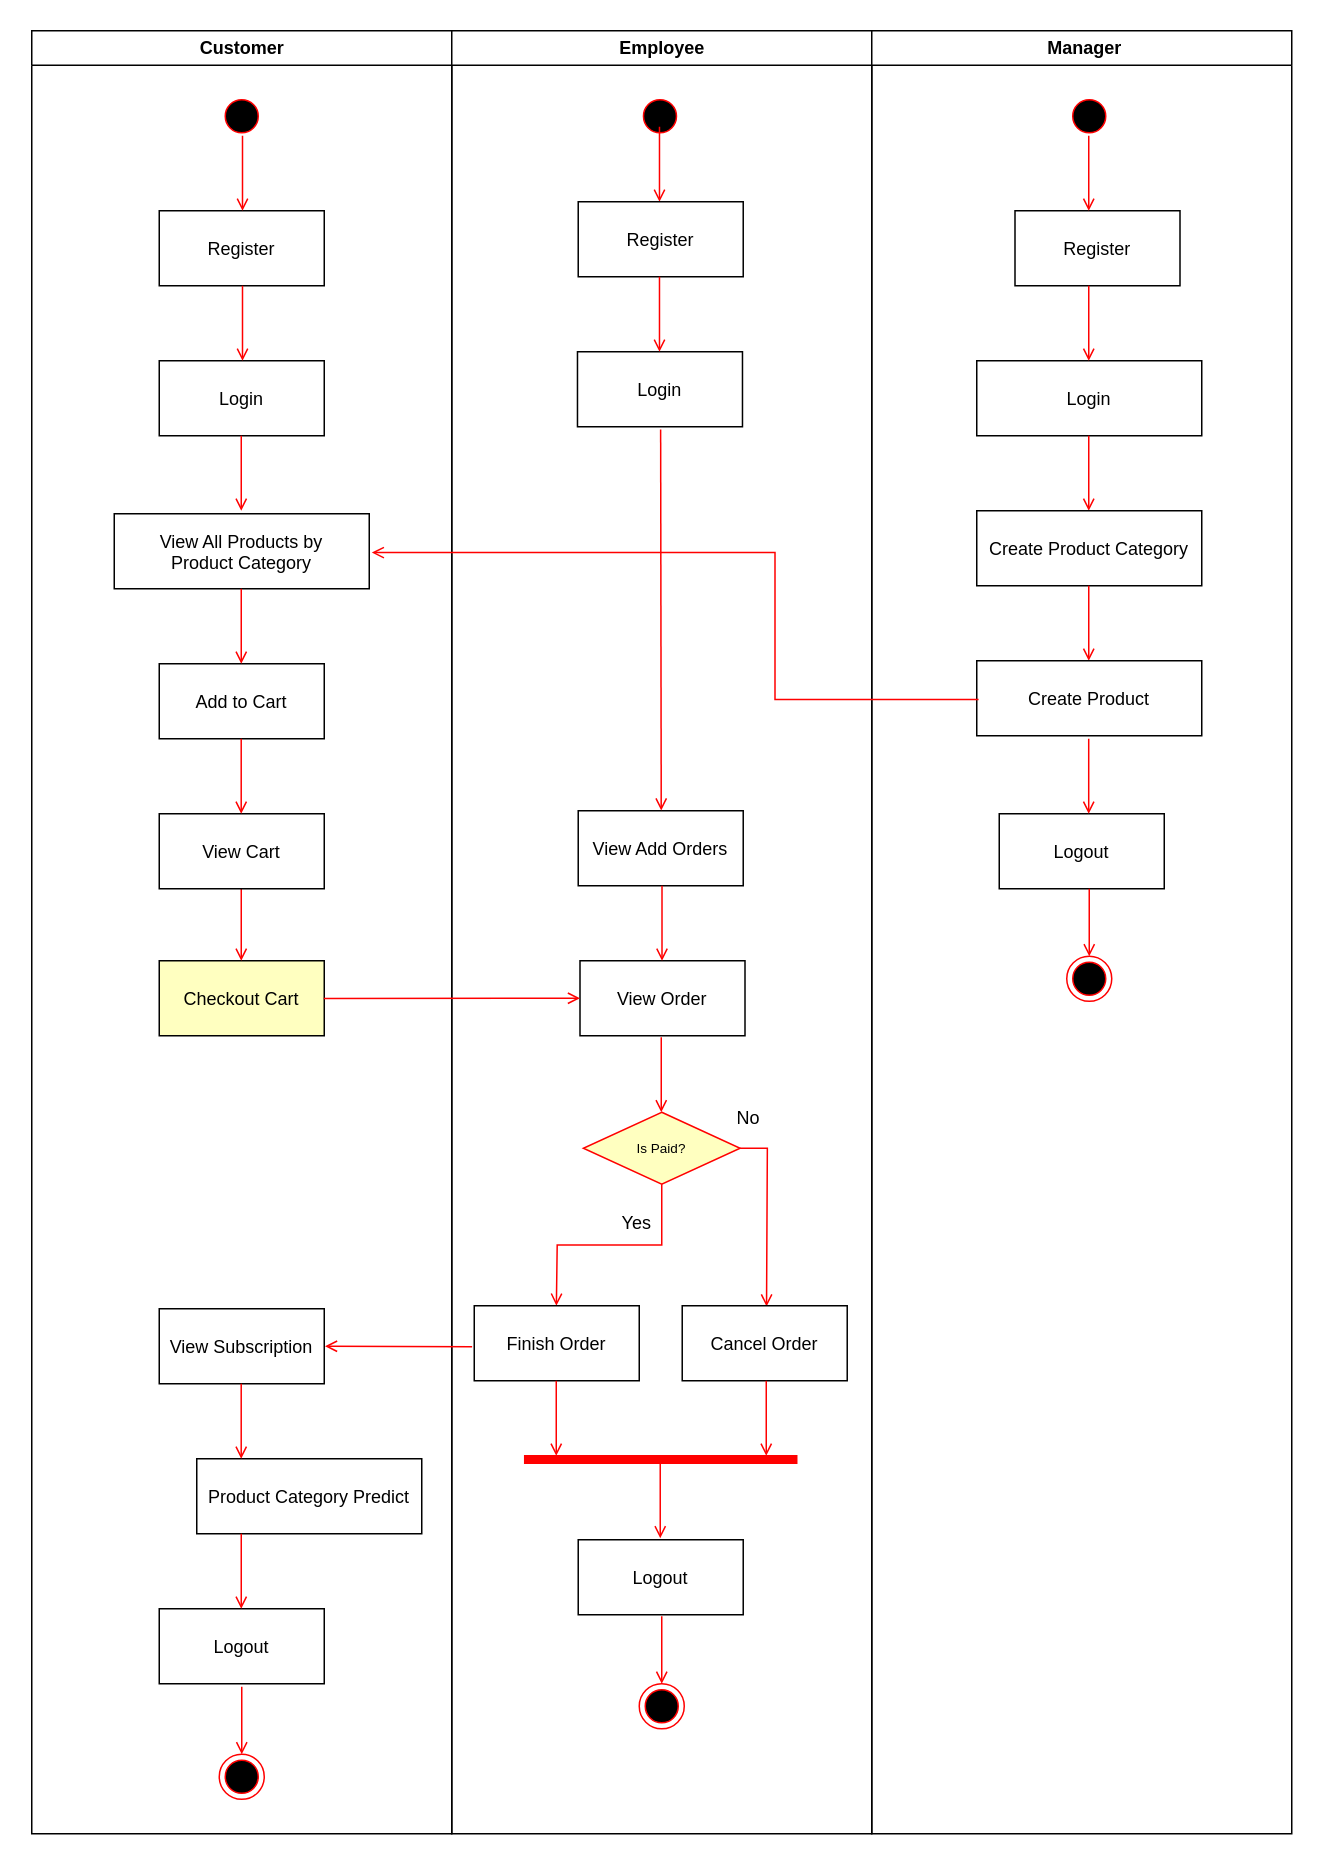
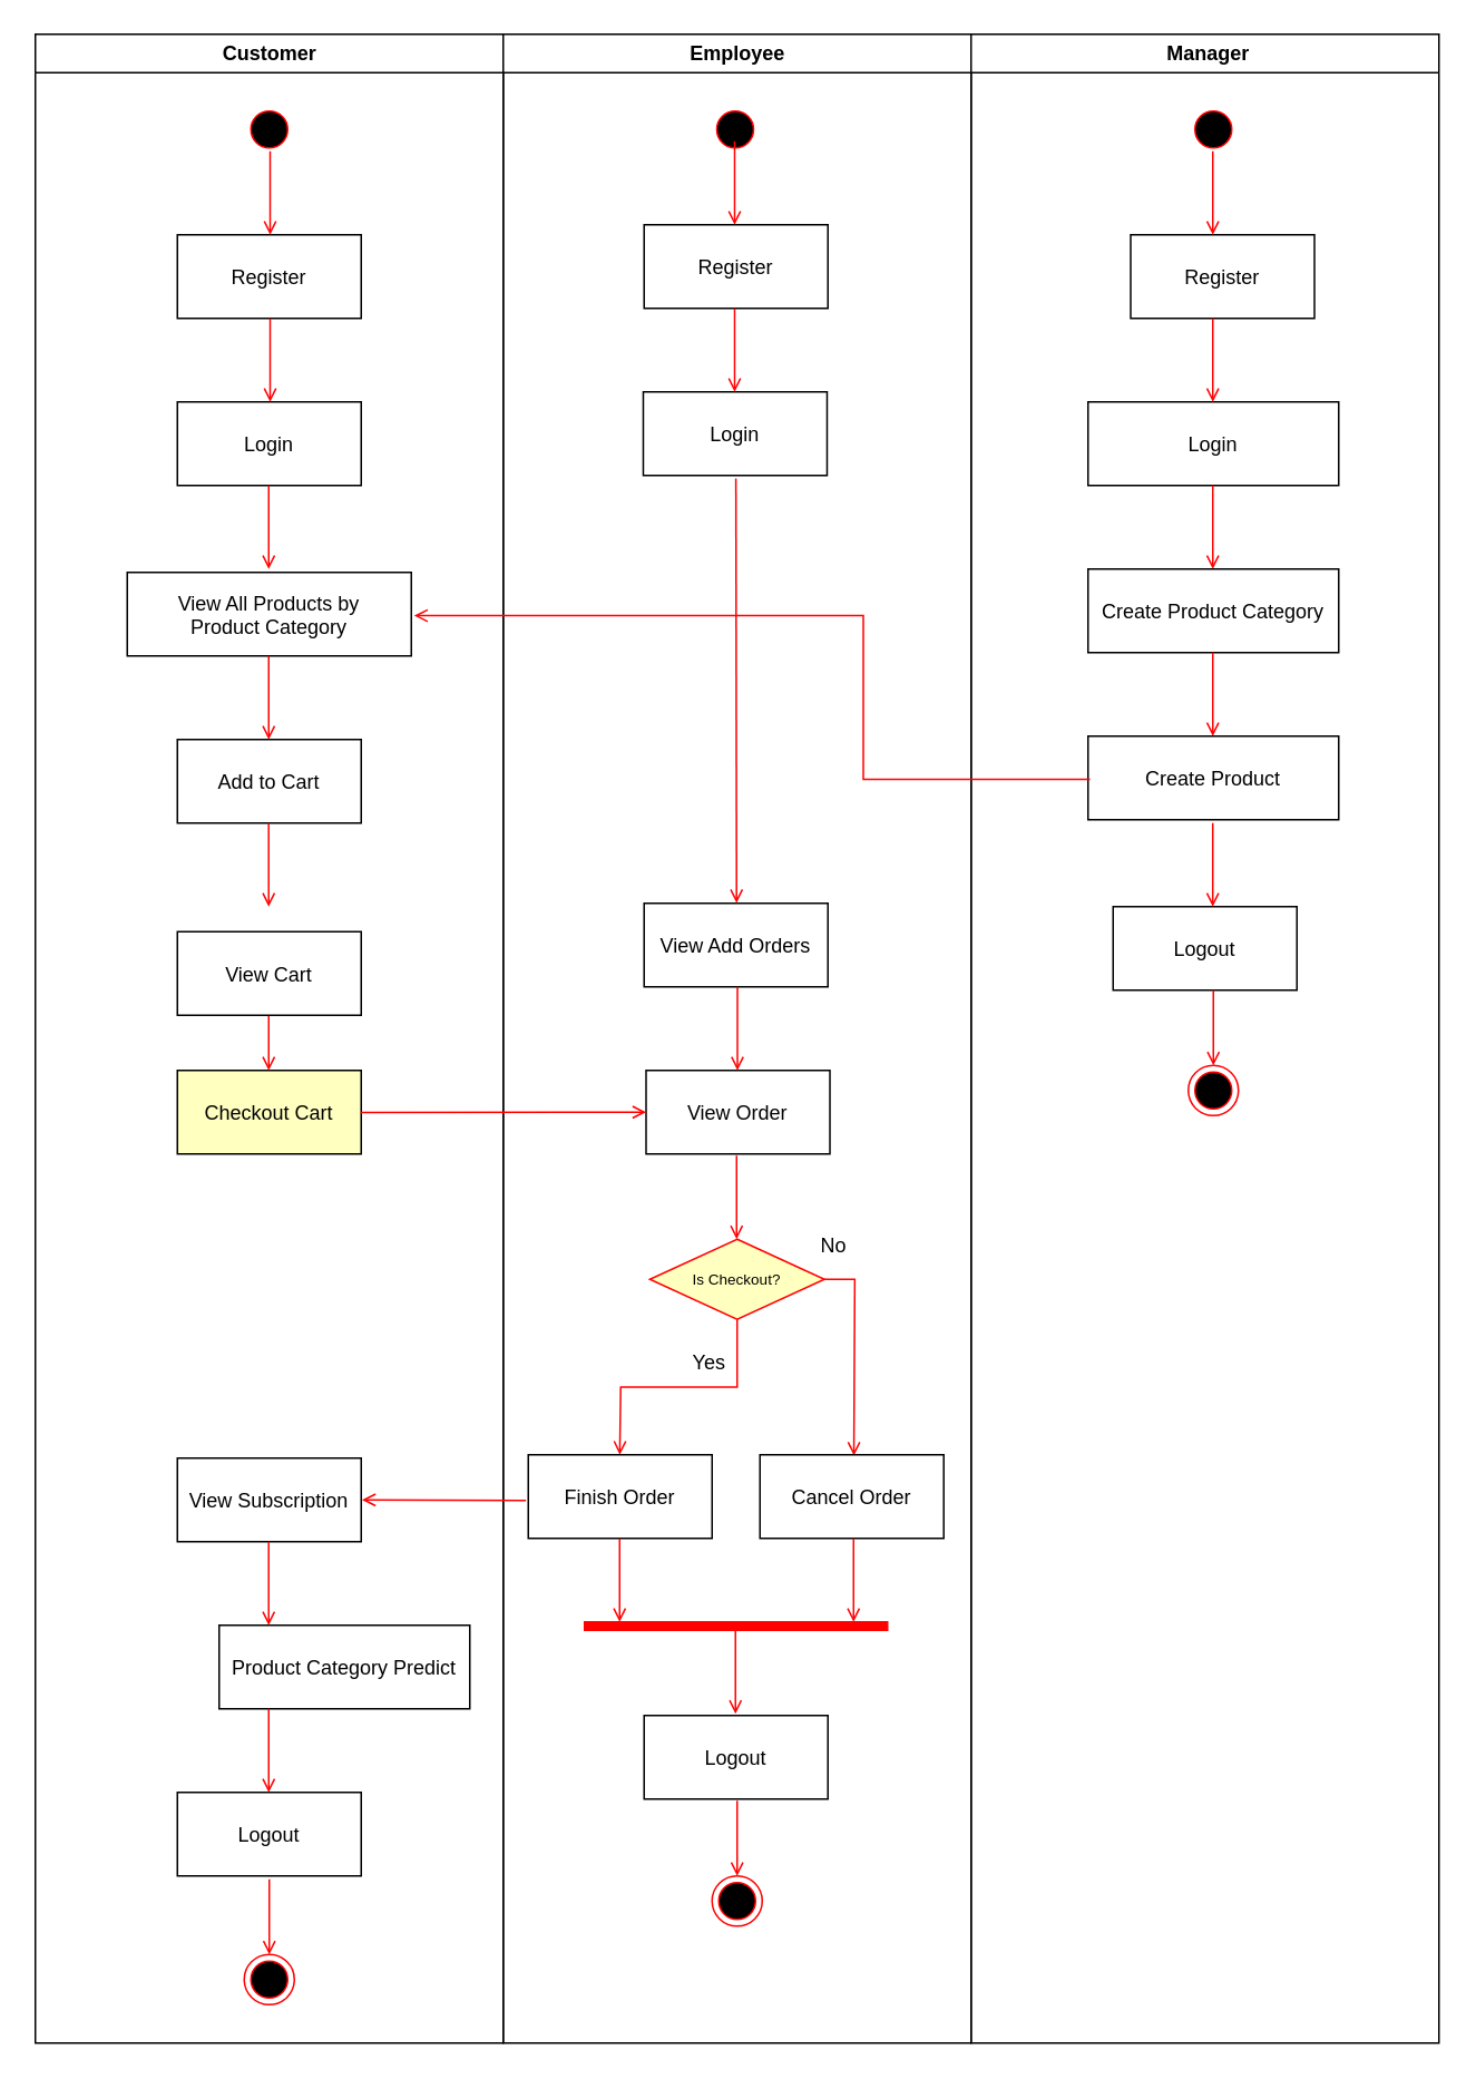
- <mxCell id="19" value="View Cart" style="" parent="2" vertex="1"><mxGeometry x="85" y="522" width="110" height="50" as="geometry" /></mxCell>
+ <mxCell id="19" value="View Cart" style="" parent="2" vertex="1"><mxGeometry x="85" y="537" width="110" height="50" as="geometry" /></mxCell>
- <mxCell id="30" value="Is Paid?" style="rhombus;fillColor=#ffffc0;strokeColor=#ff0000;fontSize=9;" parent="21" vertex="1"><mxGeometry x="87.75" y="721" width="104.5" height="48" as="geometry" /></mxCell>
+ <mxCell id="30" value="Is Checkout?" style="rhombus;fillColor=#ffffc0;strokeColor=#ff0000;fontSize=9;" parent="21" vertex="1"><mxGeometry x="87.75" y="721" width="104.5" height="48" as="geometry" /></mxCell>
